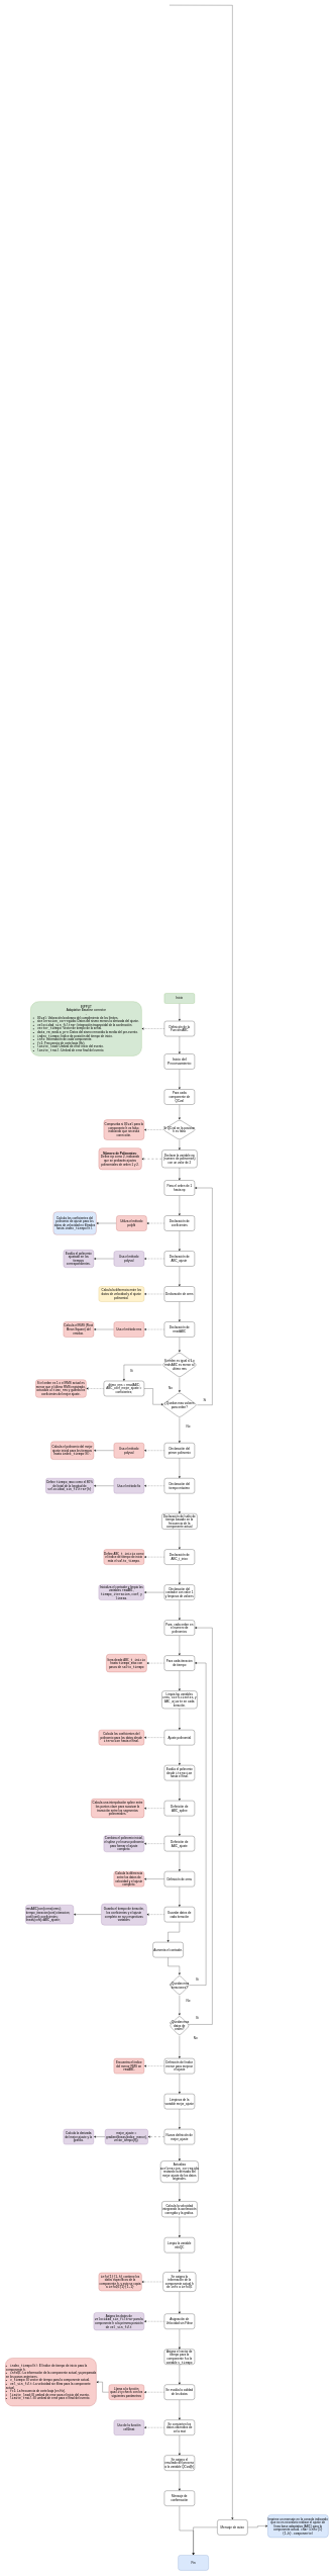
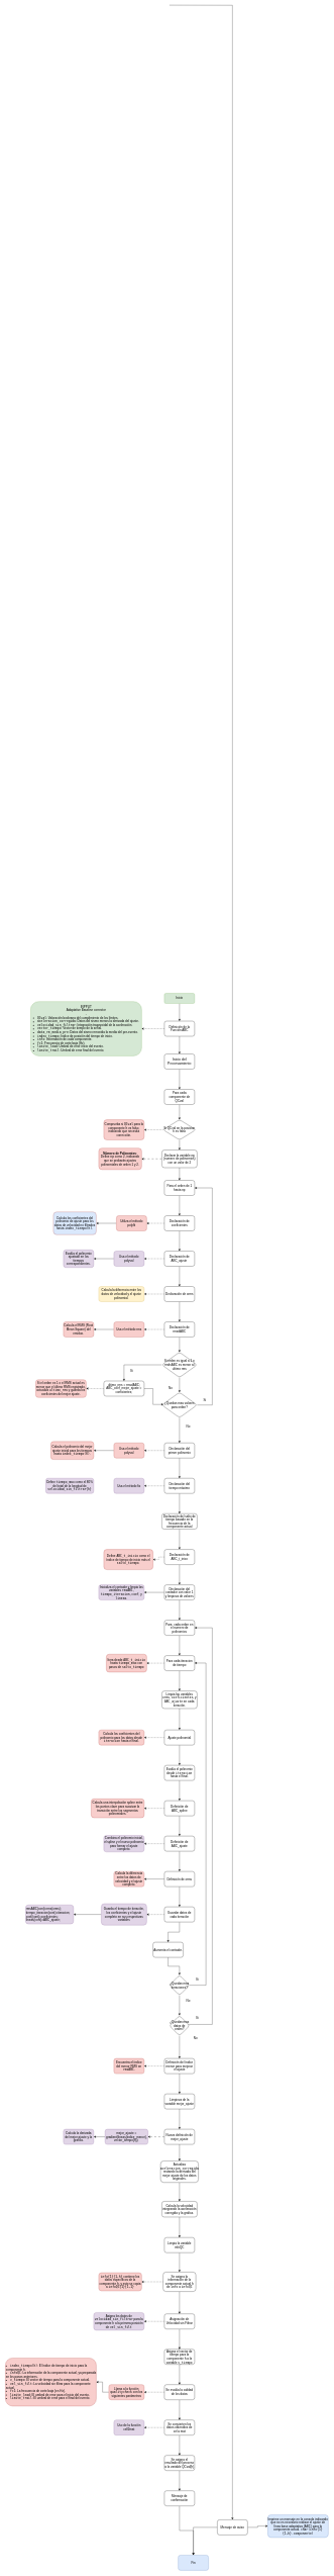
- <mxCell id="68" value="" style="edgeStyle=orthogonalEdgeStyle;rounded=0;orthogonalLoop=1;jettySize=auto;html=1;fontFamily=Helvetica;" parent="1" source="69" target="70" edge="1"><mxGeometry relative="1" as="geometry" /></mxCell>
- <mxCell id="76" value="Define &lt;code&gt;ABC_t_inicio&lt;/code&gt; como el índice de tiempo de inicio más el &lt;code&gt;salto_tiempo&lt;/code&gt;." style="whiteSpace=wrap;html=1;rounded=1;glass=0;strokeWidth=1;shadow=0;fillColor=#f8cecc;strokeColor=#b85450;fontFamily=Helvetica;" parent="1" vertex="1"><mxGeometry x="410" y="6130.5" width="160" height="60" as="geometry" /></mxCell>
+ <mxCell id="76" value="Define &lt;code&gt;ABC_t_inicio&lt;/code&gt; como el índice de tiempo de inicio más el &lt;code&gt;salto_tiempo&lt;/code&gt;." style="whiteSpace=wrap;html=1;rounded=1;glass=0;strokeWidth=1;shadow=0;fillColor=#f8cecc;strokeColor=#b85450;fontFamily=Helvetica;" parent="1" vertex="1"><mxGeometry x="410" y="6130.5" width="195" height="80" as="geometry" /></mxCell>
